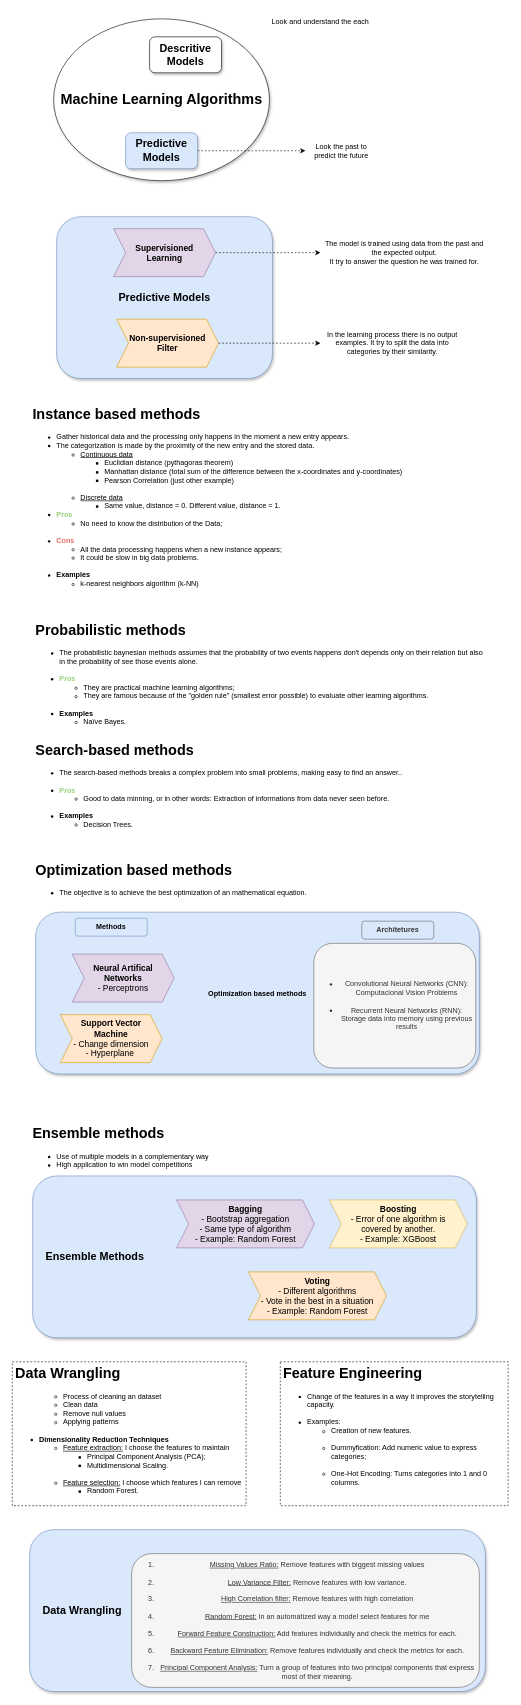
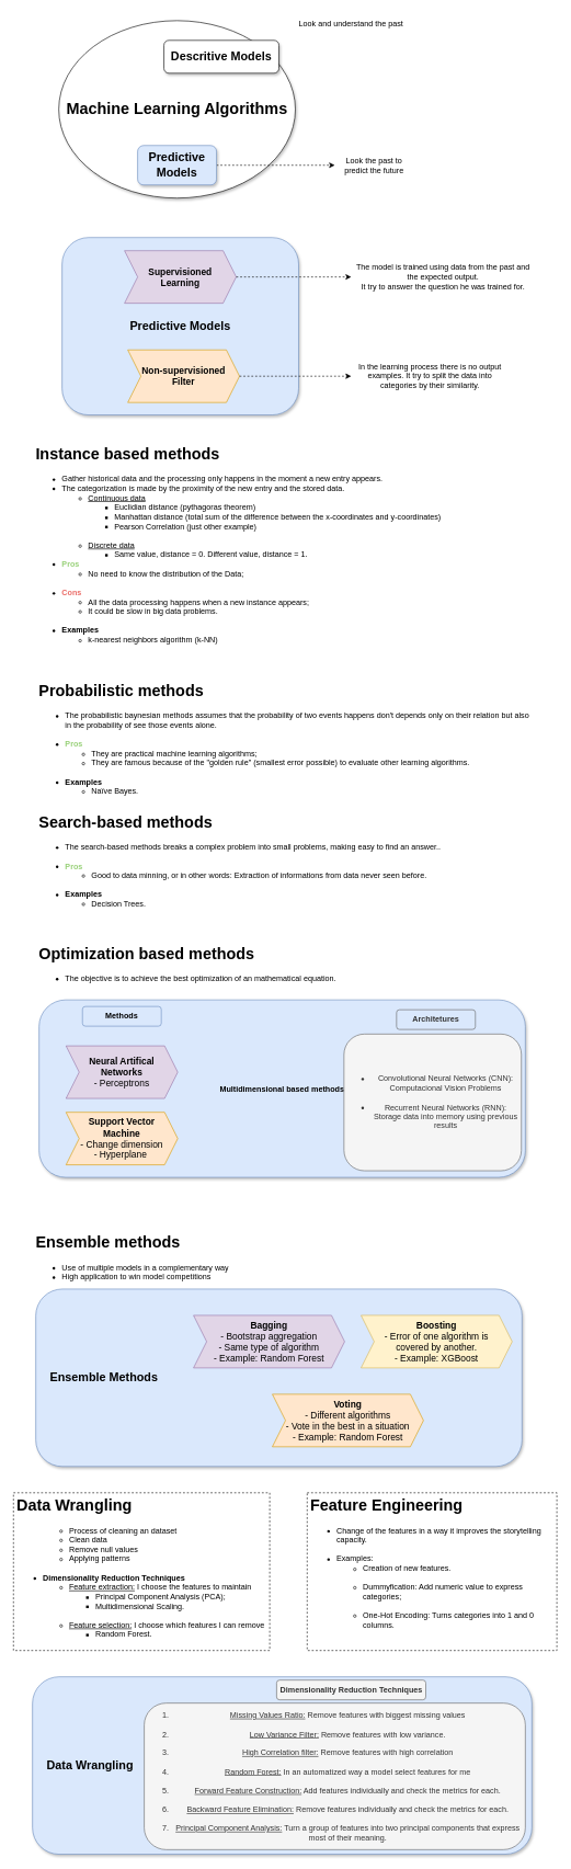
- <mxCell id="6" value="Look and understand the each" style="text;html=1;strokeColor=none;fillColor=none;align=center;verticalAlign=middle;whiteSpace=wrap;rounded=0;" vertex="1" parent="1"><mxGeometry x="449" y="20" width="170" height="30" as="geometry" /></mxCell>
+ <mxCell id="6" value="Look and understand the past" style="text;html=1;strokeColor=none;fillColor=none;align=center;verticalAlign=middle;whiteSpace=wrap;rounded=0;" vertex="1" parent="1"><mxGeometry x="449" y="20" width="170" height="30" as="geometry" /></mxCell>
- <mxCell id="3" value="&lt;h2&gt;Descritive Models&lt;/h2&gt;" style="rounded=1;whiteSpace=wrap;html=1;shadow=1;" vertex="1" parent="1"><mxGeometry x="249" y="60" width="120" height="60" as="geometry" /></mxCell>
+ <mxCell id="3" value="&lt;h2&gt;Descritive Models&lt;/h2&gt;" style="rounded=1;whiteSpace=wrap;html=1;shadow=1;" vertex="1" parent="1"><mxGeometry x="249" y="60" width="175" height="50" as="geometry" /></mxCell>
- <mxCell id="20" value="&lt;h3&gt;Neural Artifical &lt;br&gt;Networks&lt;br&gt;&lt;span style=&quot;font-weight: normal;&quot;&gt;- Perceptrons&lt;/span&gt;&lt;/h3&gt;" style="shape=step;perimeter=stepPerimeter;whiteSpace=wrap;html=1;fixedSize=1;fillColor=#e1d5e7;strokeColor=#9673a6;" vertex="1" parent="1"><mxGeometry x="120" y="1590" width="170" height="80" as="geometry" /></mxCell>
+ <mxCell id="20" value="&lt;h3&gt;Neural Artifical &lt;br&gt;Networks&lt;br&gt;&lt;span style=&quot;font-weight: normal;&quot;&gt;- Perceptrons&lt;/span&gt;&lt;/h3&gt;" style="shape=step;perimeter=stepPerimeter;whiteSpace=wrap;html=1;fixedSize=1;fillColor=#e1d5e7;strokeColor=#9673a6;" vertex="1" parent="1"><mxGeometry x="100" y="1590" width="170" height="80" as="geometry" /></mxCell>
- <mxCell id="19" value="&lt;h2&gt;&lt;font style=&quot;font-size: 12px;&quot;&gt;Optimization based methods&lt;/font&gt;&lt;/h2&gt;" style="rounded=1;whiteSpace=wrap;html=1;shadow=1;fillColor=#dae8fc;strokeColor=#6c8ebf;" vertex="1" parent="1"><mxGeometry x="59" y="1520" width="740" height="270" as="geometry" /></mxCell>
+ <mxCell id="19" value="&lt;h2&gt;&lt;font style=&quot;font-size: 12px;&quot;&gt;Multidimensional based methods&lt;/font&gt;&lt;/h2&gt;" style="rounded=1;whiteSpace=wrap;html=1;shadow=1;fillColor=#dae8fc;strokeColor=#6c8ebf;" vertex="1" parent="1"><mxGeometry x="59" y="1520" width="740" height="270" as="geometry" /></mxCell>
+ <mxCell id="33" value="&lt;div&gt;&lt;b&gt;Dimensionality Reduction Techniques&lt;/b&gt;&lt;/div&gt;" style="rounded=1;whiteSpace=wrap;html=1;fillColor=#f5f5f5;strokeColor=#666666;fontColor=#333333;" vertex="1" parent="1"><mxGeometry x="420.5" y="2555" width="227" height="30" as="geometry" /></mxCell>
